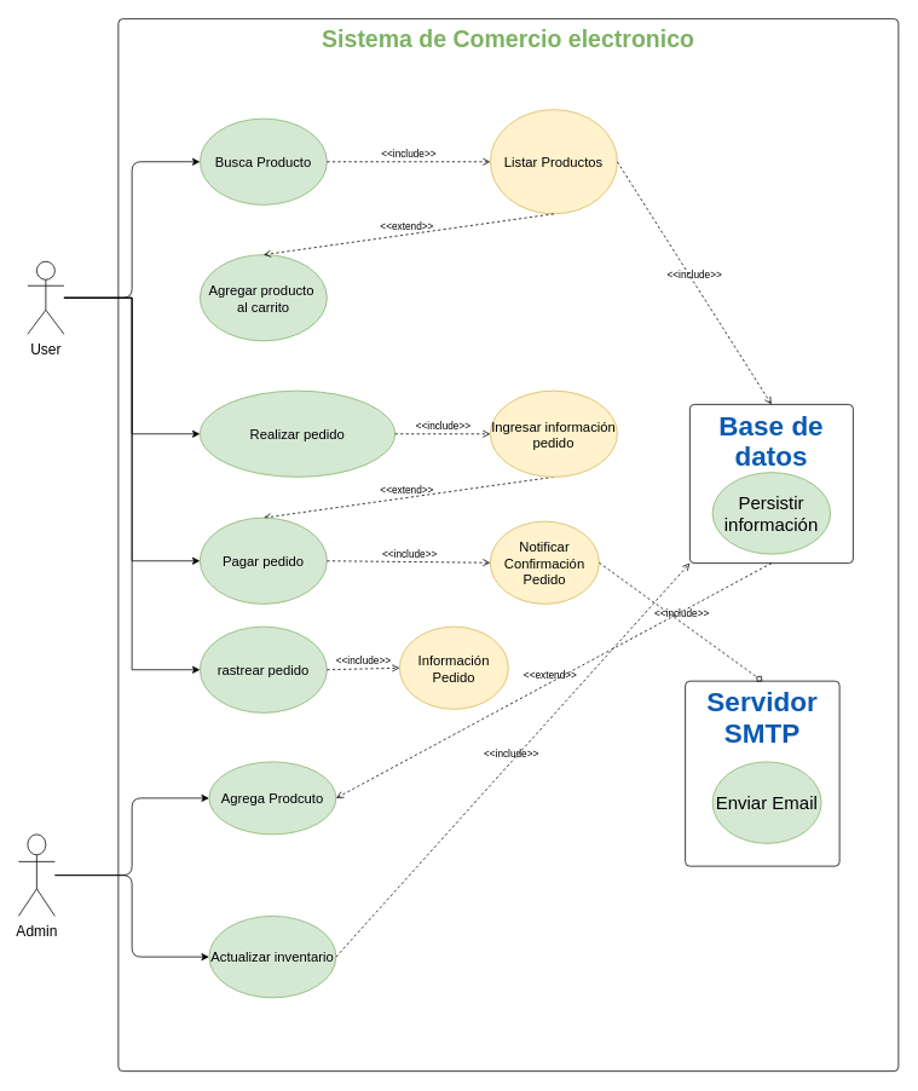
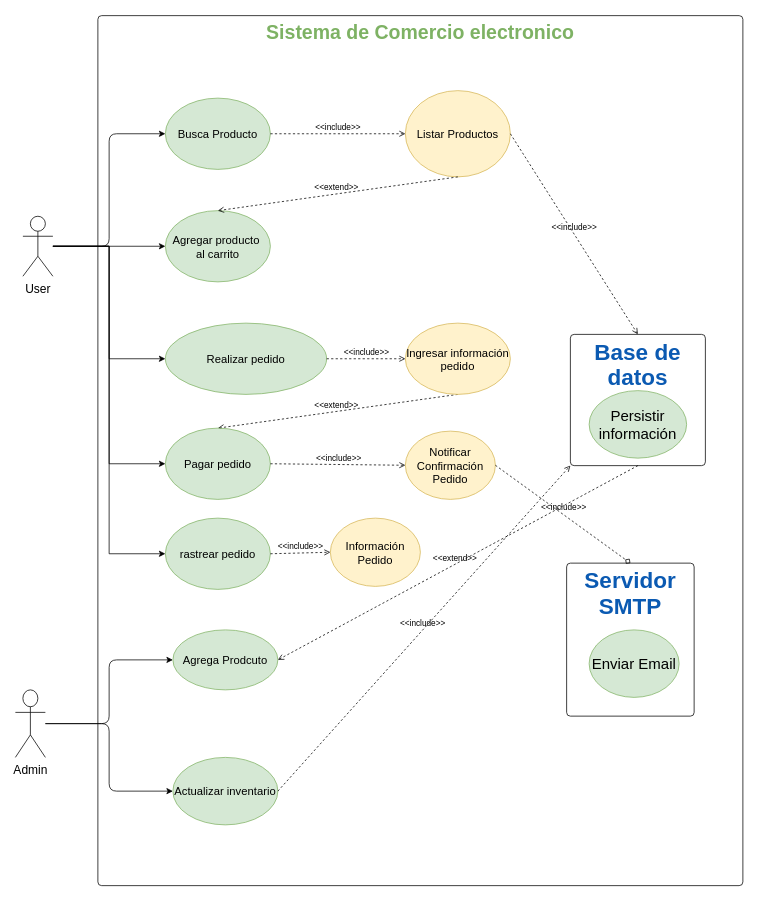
+ <mxCell id="4" style="edgeStyle=orthogonalEdgeStyle;rounded=0;orthogonalLoop=1;jettySize=auto;html=1;entryX=0;entryY=0.5;entryDx=0;entryDy=0;" edge="1" parent="1" source="8" target="22"><mxGeometry relative="1" as="geometry" /></mxCell>
